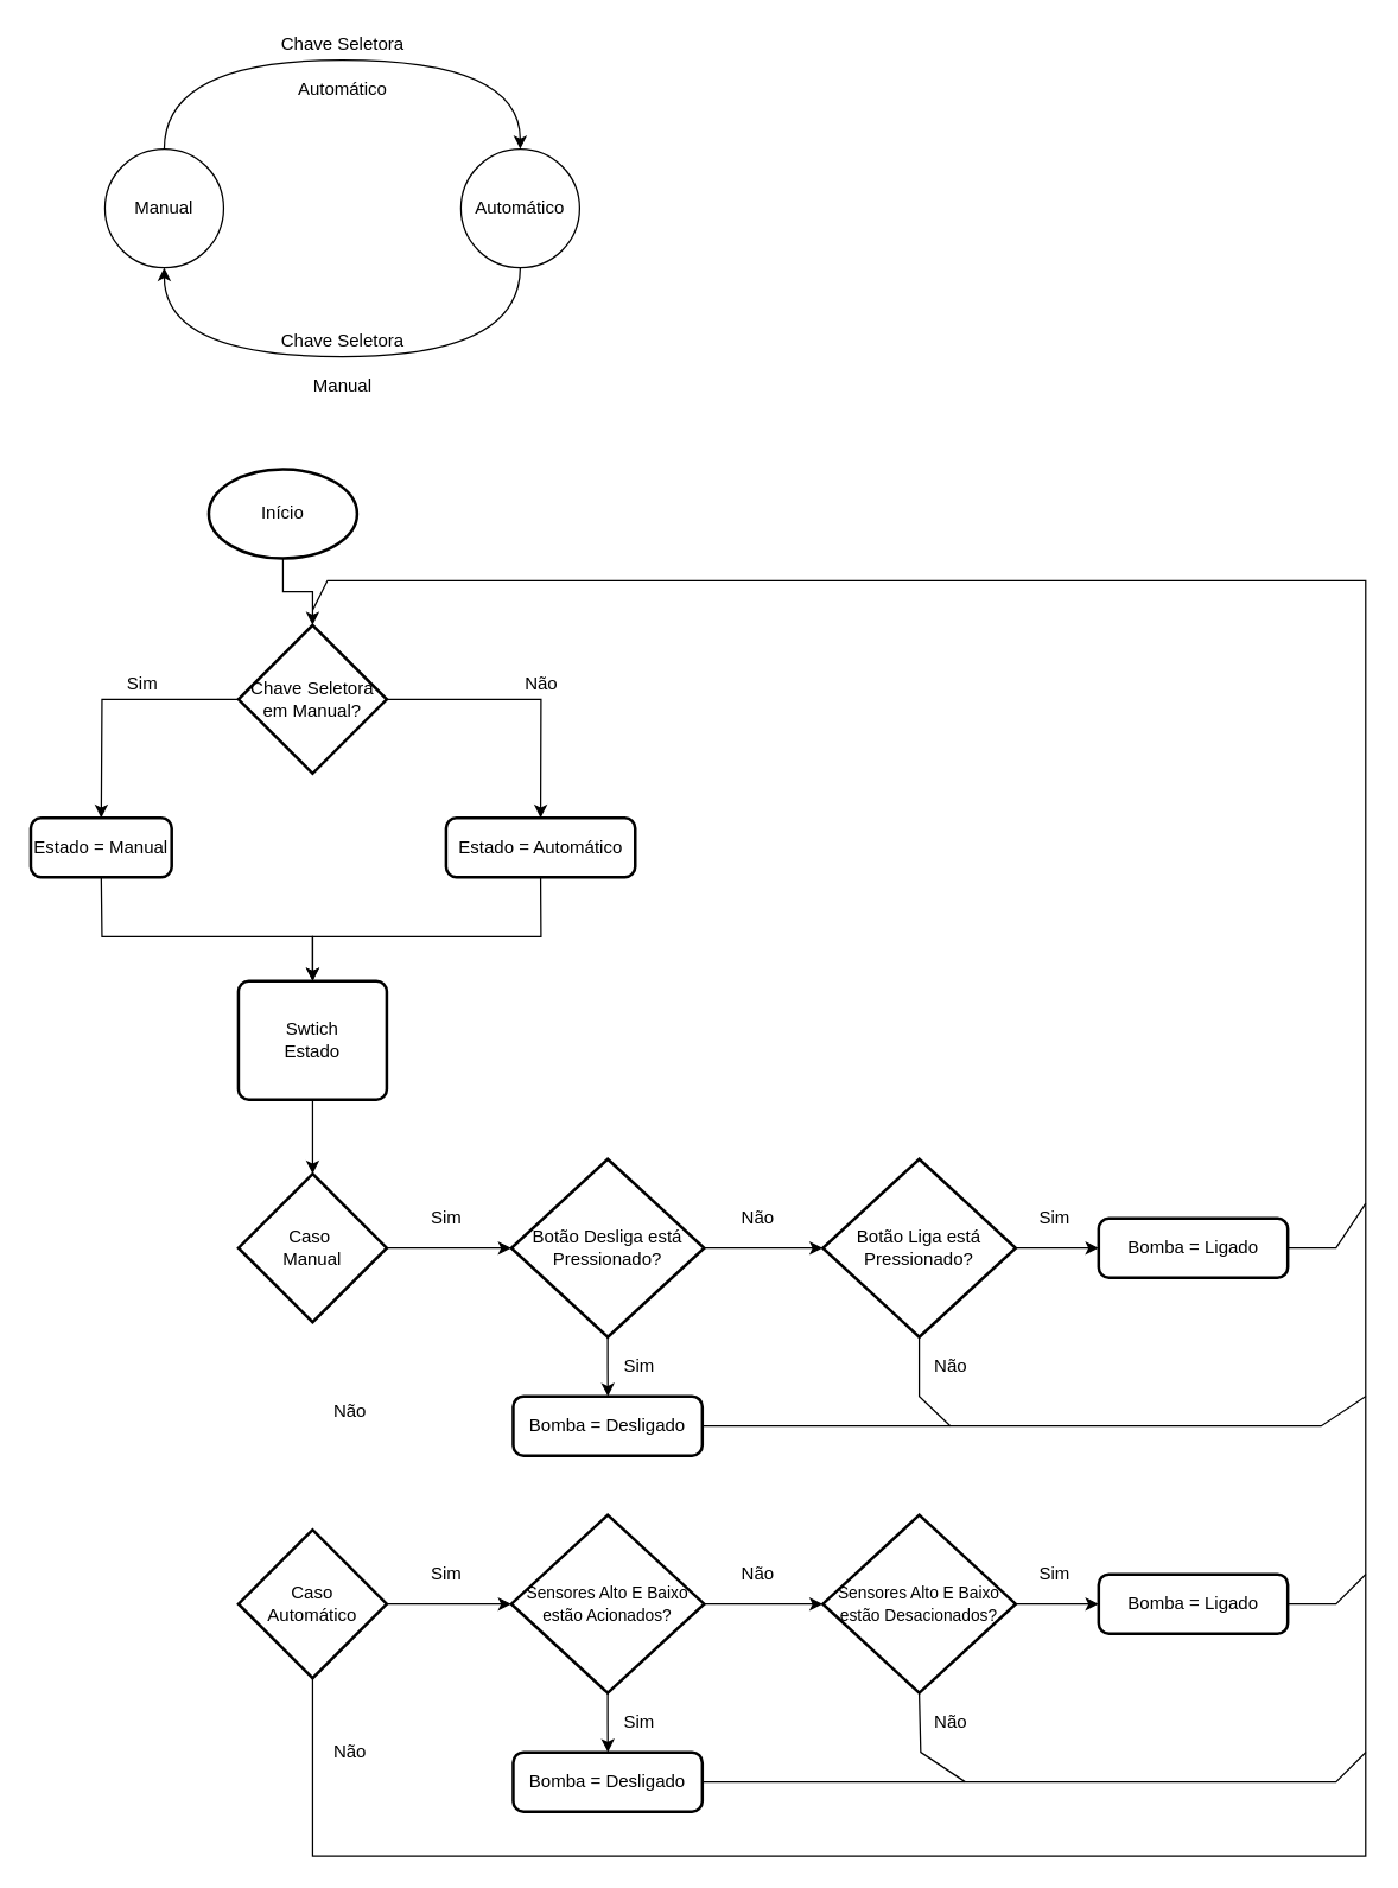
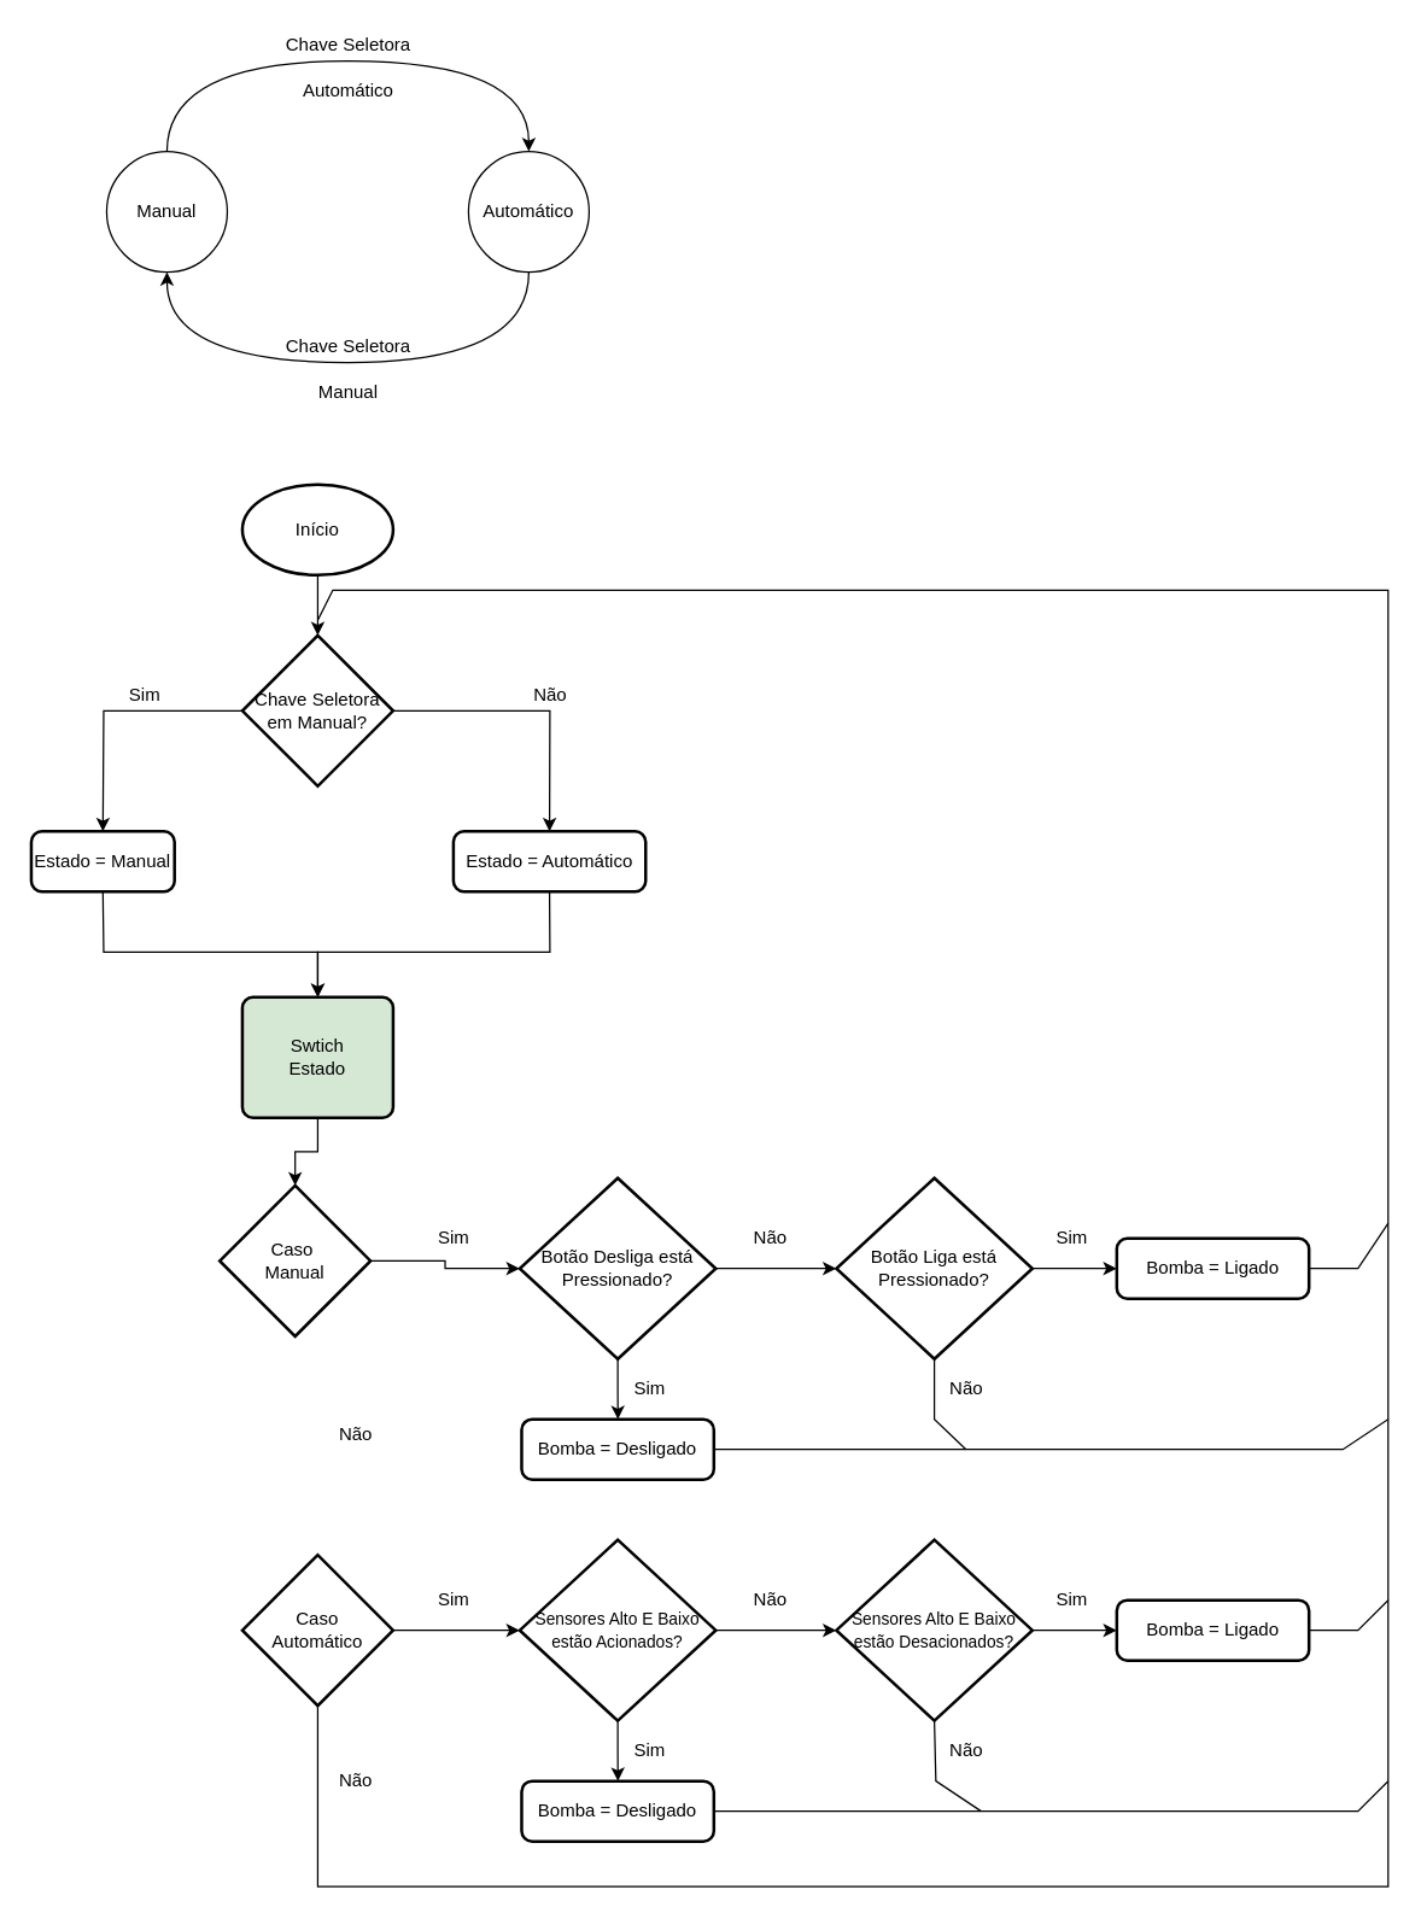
- <mxCell id="11" value="Início" style="strokeWidth=2;html=1;shape=mxgraph.flowchart.start_1;whiteSpace=wrap;" parent="1" vertex="1"><mxGeometry x="140" y="316" width="100" height="60" as="geometry" /></mxCell>
+ <mxCell id="11" value="Início" style="strokeWidth=2;html=1;shape=mxgraph.flowchart.start_1;whiteSpace=wrap;" parent="1" vertex="1"><mxGeometry x="160" y="321" width="100" height="60" as="geometry" /></mxCell>
- <mxCell id="20" value="Swtich&lt;br&gt;Estado" style="rounded=1;whiteSpace=wrap;html=1;absoluteArcSize=1;arcSize=14;strokeWidth=2;" parent="1" vertex="1"><mxGeometry x="160" y="661" width="100" height="80" as="geometry" /></mxCell>
+ <mxCell id="20" value="Swtich&lt;br&gt;Estado" style="rounded=1;whiteSpace=wrap;html=1;absoluteArcSize=1;arcSize=14;strokeWidth=2;fillColor=#d5e8d4;" parent="1" vertex="1"><mxGeometry x="160" y="661" width="100" height="80" as="geometry" /></mxCell>
- <mxCell id="24" value="Caso&amp;nbsp;&lt;br&gt;Manual" style="strokeWidth=2;html=1;shape=mxgraph.flowchart.decision;whiteSpace=wrap;" parent="1" vertex="1"><mxGeometry x="160" y="791" width="100" height="100" as="geometry" /></mxCell>
+ <mxCell id="24" value="Caso&amp;nbsp;&lt;br&gt;Manual" style="strokeWidth=2;html=1;shape=mxgraph.flowchart.decision;whiteSpace=wrap;" parent="1" vertex="1"><mxGeometry x="145" y="786" width="100" height="100" as="geometry" /></mxCell>
